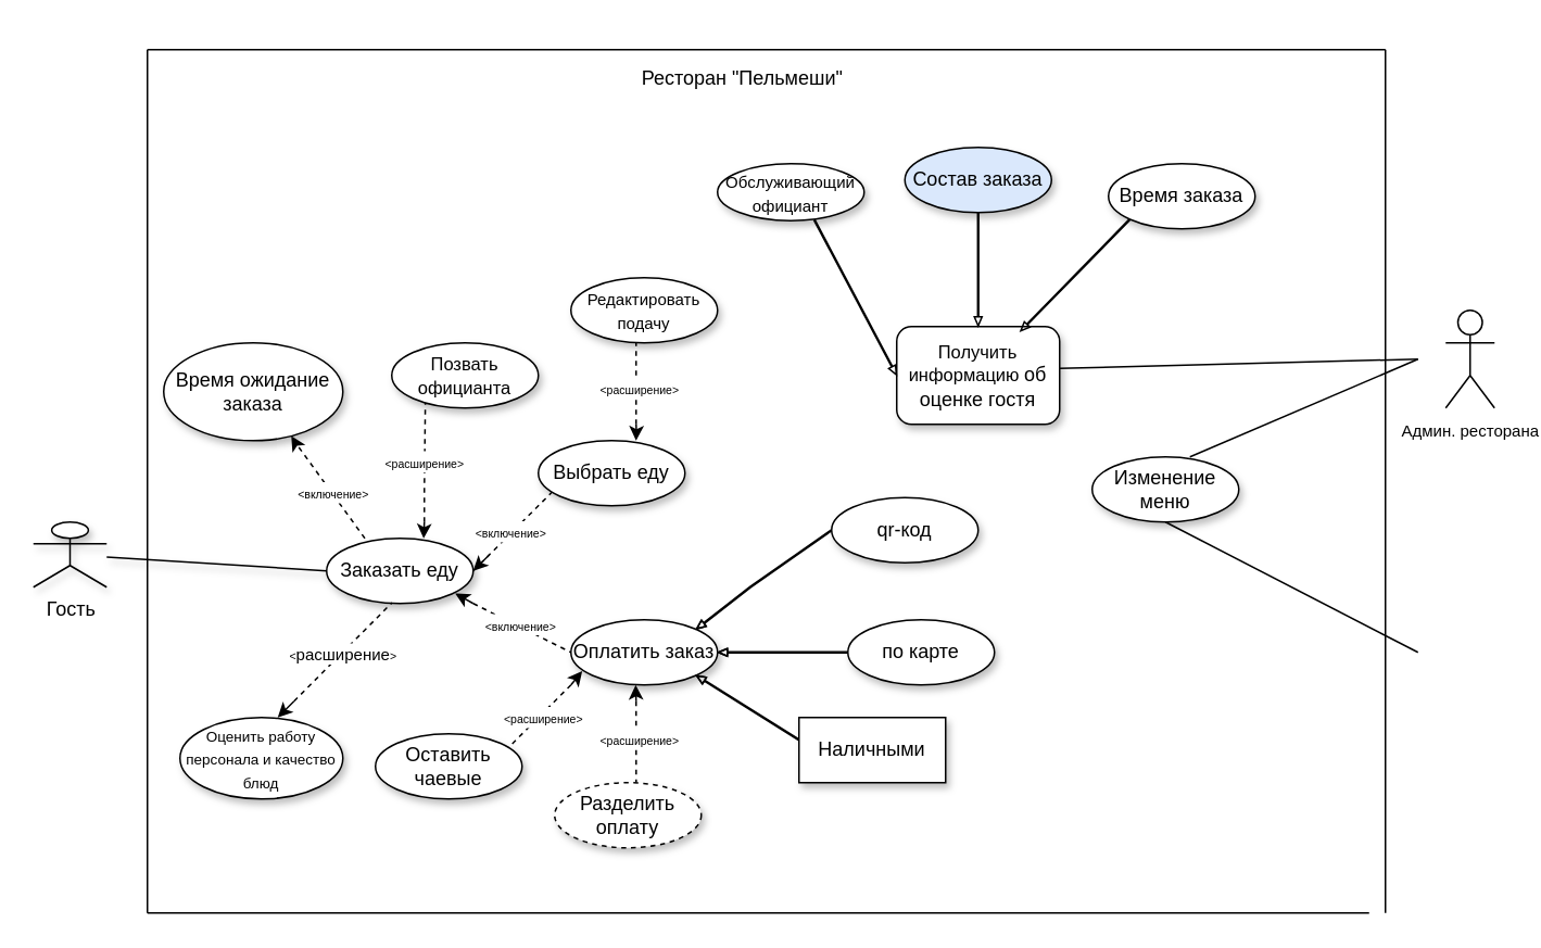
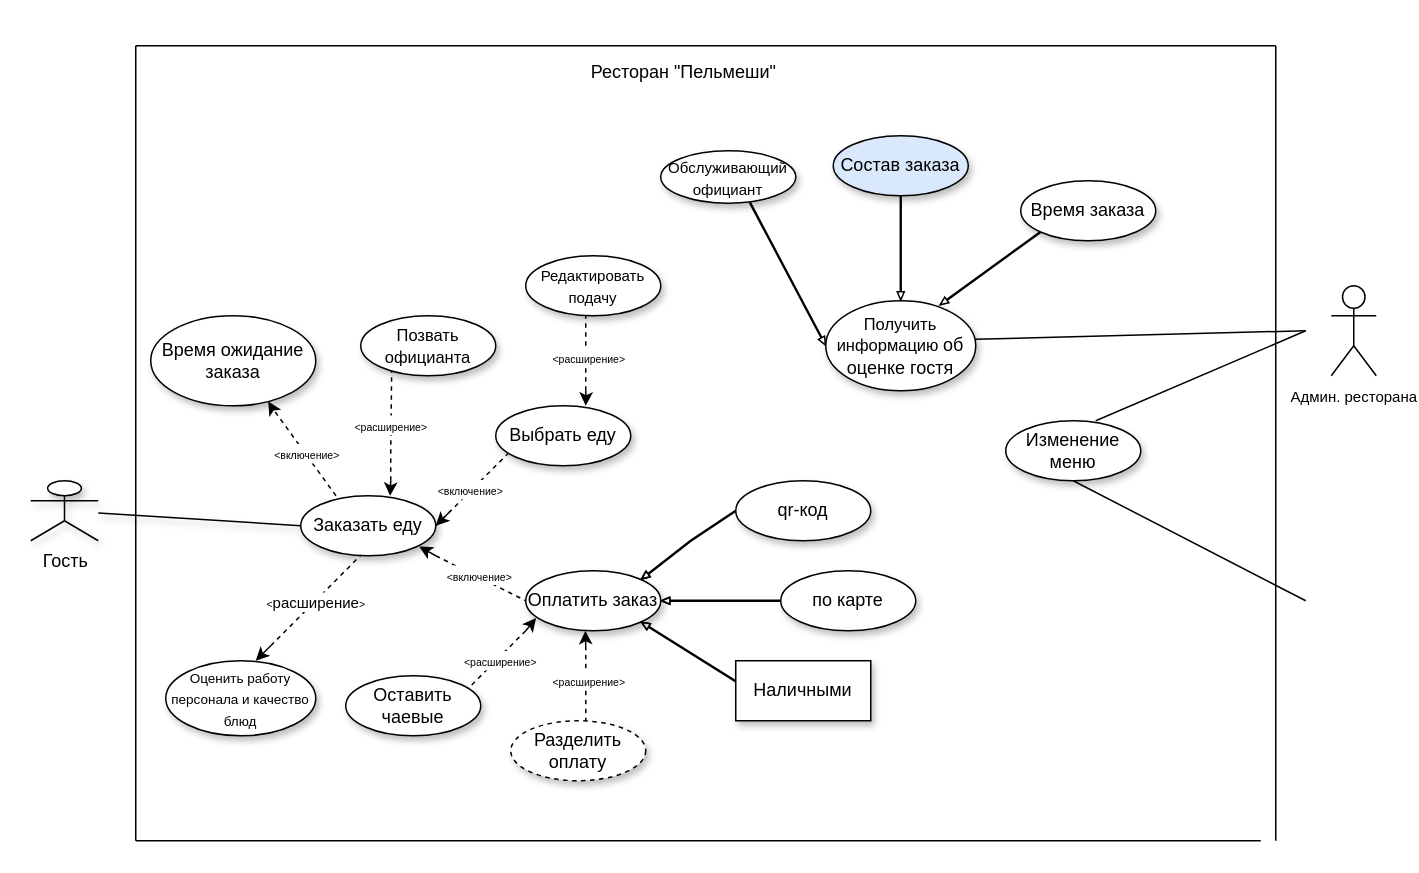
- <mxCell id="51" value="Время заказа" style="ellipse;whiteSpace=wrap;html=1;shadow=1;" parent="1" vertex="1"><mxGeometry x="680" y="100" width="90" height="40" as="geometry" /></mxCell>
+ <mxCell id="51" value="Время заказа" style="ellipse;whiteSpace=wrap;html=1;shadow=1;" parent="1" vertex="1"><mxGeometry x="680" y="120" width="90" height="40" as="geometry" /></mxCell>
- <mxCell id="45" value="&lt;font style=&quot;font-size: 11px;&quot;&gt;Получить информацию&amp;nbsp;&lt;/font&gt;об оценке гостя" style="whiteSpace=wrap;html=1;shadow=1;rounded=1;" parent="1" vertex="1"><mxGeometry x="550" y="200" width="100" height="60" as="geometry" /></mxCell>
+ <mxCell id="45" value="&lt;font style=&quot;font-size: 11px;&quot;&gt;Получить информацию&amp;nbsp;&lt;/font&gt;об оценке гостя" style="ellipse;whiteSpace=wrap;html=1;shadow=1;" parent="1" vertex="1"><mxGeometry x="550" y="200" width="100" height="60" as="geometry" /></mxCell>
- <mxCell id="15" value="qr-код" style="ellipse;whiteSpace=wrap;html=1;shadow=1;" parent="1" vertex="1"><mxGeometry x="510" y="305" width="90" height="40" as="geometry" /></mxCell>
+ <mxCell id="15" value="qr-код" style="ellipse;whiteSpace=wrap;html=1;shadow=1;" parent="1" vertex="1"><mxGeometry x="490" y="320" width="90" height="40" as="geometry" /></mxCell>
